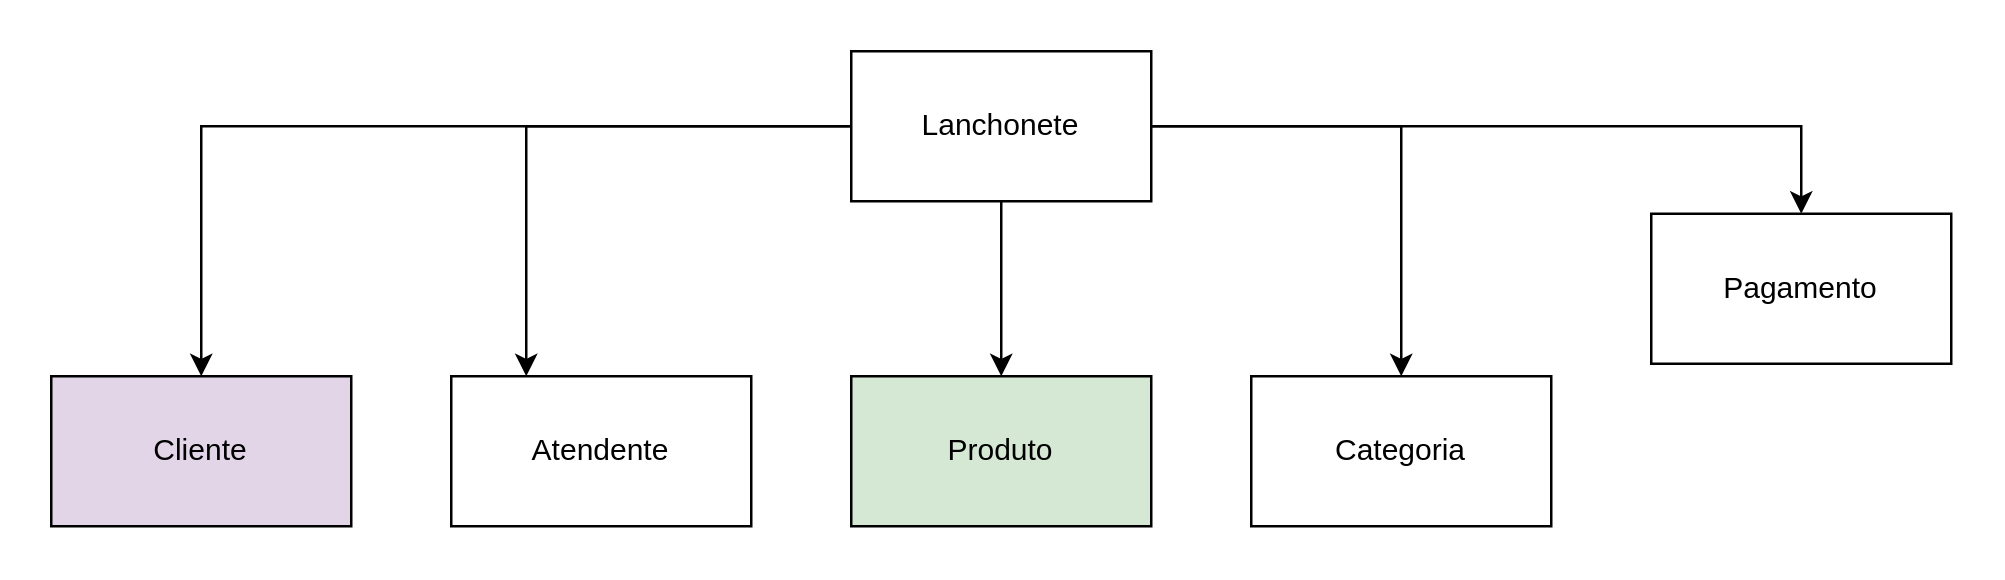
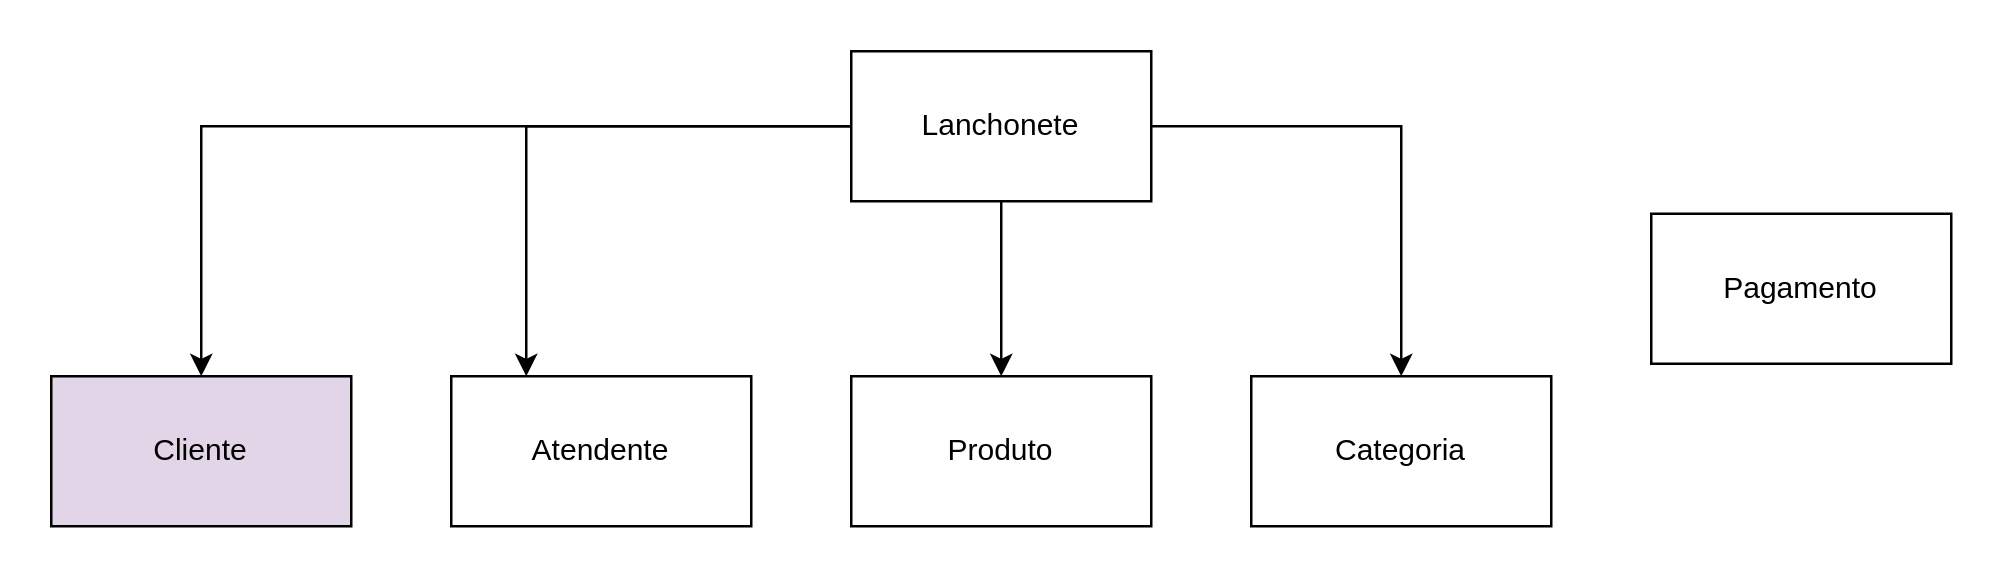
- <mxCell id="6" style="edgeStyle=orthogonalEdgeStyle;rounded=0;orthogonalLoop=1;jettySize=auto;html=1;entryX=0.5;entryY=0;entryDx=0;entryDy=0;" edge="1" parent="1" source="7" target="12"><mxGeometry relative="1" as="geometry" /></mxCell>
- <mxCell id="10" value="Produto" style="rounded=0;whiteSpace=wrap;html=1;fillColor=#d5e8d4;" vertex="1" parent="1"><mxGeometry x="340" y="150" width="120" height="60" as="geometry" /></mxCell>
+ <mxCell id="10" value="Produto" style="rounded=0;whiteSpace=wrap;html=1;" vertex="1" parent="1"><mxGeometry x="340" y="150" width="120" height="60" as="geometry" /></mxCell>
